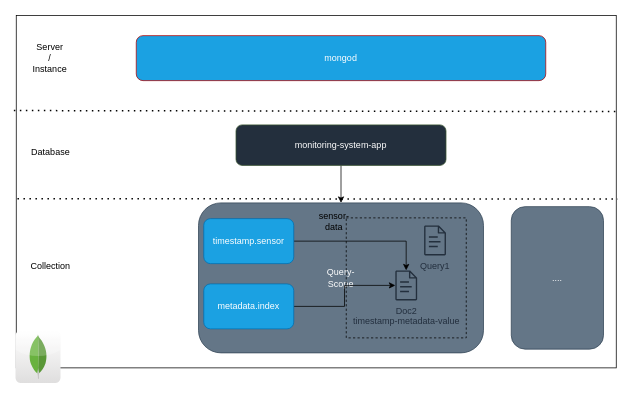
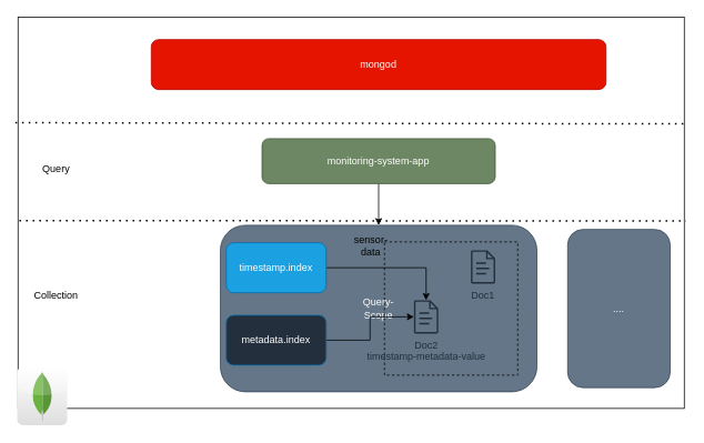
- <mxCell id="6" value="Server&lt;div&gt;/&lt;/div&gt;&lt;div&gt;Instance&lt;/div&gt;" style="text;html=1;align=center;verticalAlign=middle;whiteSpace=wrap;rounded=0;" vertex="1" parent="1"><mxGeometry x="31" y="53" width="70" height="48" as="geometry" /></mxCell>
- <mxCell id="3" value="mongod" style="rounded=1;whiteSpace=wrap;html=1;fillColor=#1ba1e2;fontColor=#ffffff;strokeColor=#B20000;" vertex="1" parent="1"><mxGeometry x="181" y="47" width="546" height="60" as="geometry" /></mxCell>
+ <mxCell id="3" value="mongod" style="rounded=1;whiteSpace=wrap;html=1;fillColor=#e51400;fontColor=#ffffff;strokeColor=#B20000;" vertex="1" parent="1"><mxGeometry x="181" y="47" width="546" height="60" as="geometry" /></mxCell>
- <mxCell id="9" value="monitoring-system-app" style="rounded=1;whiteSpace=wrap;html=1;fillColor=#232f3d;fontColor=#ffffff;strokeColor=#3A5431;" vertex="1" parent="1"><mxGeometry x="314" y="166" width="280" height="54" as="geometry" /></mxCell>
+ <mxCell id="9" value="monitoring-system-app" style="rounded=1;whiteSpace=wrap;html=1;fillColor=#6d8764;fontColor=#ffffff;strokeColor=#3A5431;" vertex="1" parent="1"><mxGeometry x="314" y="166" width="280" height="54" as="geometry" /></mxCell>
- <mxCell id="7" value="Database" style="text;html=1;align=center;verticalAlign=middle;whiteSpace=wrap;rounded=0;" vertex="1" parent="1"><mxGeometry x="32" y="178" width="70" height="48" as="geometry" /></mxCell>
+ <mxCell id="7" value="Query" style="text;html=1;align=center;verticalAlign=middle;whiteSpace=wrap;rounded=0;" vertex="1" parent="1"><mxGeometry x="32" y="178" width="70" height="48" as="geometry" /></mxCell>
- <mxCell id="18" value="timestamp.sensor" style="rounded=1;whiteSpace=wrap;html=1;fillColor=#1ba1e2;fontColor=#ffffff;strokeColor=#006EAF;" vertex="1" parent="1"><mxGeometry x="271" y="291" width="120" height="60" as="geometry" /></mxCell>
+ <mxCell id="18" value="timestamp.index" style="rounded=1;whiteSpace=wrap;html=1;fillColor=#1ba1e2;fontColor=#ffffff;strokeColor=#006EAF;" vertex="1" parent="1"><mxGeometry x="271" y="291" width="120" height="60" as="geometry" /></mxCell>
- <mxCell id="15" value="Query1" style="sketch=0;outlineConnect=0;fontColor=#232F3E;gradientColor=none;fillColor=#232F3D;strokeColor=none;dashed=0;verticalLabelPosition=bottom;verticalAlign=top;align=center;html=1;fontSize=12;fontStyle=0;aspect=fixed;pointerEvents=1;shape=mxgraph.aws4.document;" vertex="1" parent="1"><mxGeometry x="564.77" y="300" width="29.23" height="40" as="geometry" /></mxCell>
+ <mxCell id="15" value="Doc1" style="sketch=0;outlineConnect=0;fontColor=#232F3E;gradientColor=none;fillColor=#232F3D;strokeColor=none;dashed=0;verticalLabelPosition=bottom;verticalAlign=top;align=center;html=1;fontSize=12;fontStyle=0;aspect=fixed;pointerEvents=1;shape=mxgraph.aws4.document;" vertex="1" parent="1"><mxGeometry x="564.77" y="300" width="29.23" height="40" as="geometry" /></mxCell>
- <mxCell id="16" value="Doc2&lt;br&gt;timestamp-metadata-value" style="sketch=0;outlineConnect=0;fontColor=#232F3E;gradientColor=none;fillColor=#232F3D;strokeColor=none;dashed=0;verticalLabelPosition=bottom;verticalAlign=top;align=center;html=1;fontSize=12;fontStyle=0;aspect=fixed;pointerEvents=1;shape=mxgraph.aws4.document;" vertex="1" parent="1"><mxGeometry x="526.38" y="360" width="29.23" height="40" as="geometry" /></mxCell>
+ <mxCell id="16" value="Doc2&lt;br&gt;timestamp-metadata-value" style="sketch=0;outlineConnect=0;fontColor=#232F3E;gradientColor=none;fillColor=#232F3D;strokeColor=none;dashed=0;verticalLabelPosition=bottom;verticalAlign=top;align=center;html=1;fontSize=12;fontStyle=0;aspect=fixed;pointerEvents=1;shape=mxgraph.aws4.document;" vertex="1" parent="1"><mxGeometry x="496.38" y="360" width="29.23" height="40" as="geometry" /></mxCell>
- <mxCell id="20" value="metadata.index" style="rounded=1;whiteSpace=wrap;html=1;fillColor=#1ba1e2;fontColor=#ffffff;strokeColor=#006EAF;" vertex="1" parent="1"><mxGeometry x="271" y="378" width="120" height="60" as="geometry" /></mxCell>
+ <mxCell id="20" value="metadata.index" style="rounded=1;whiteSpace=wrap;html=1;fillColor=#232f3d;fontColor=#ffffff;strokeColor=#006EAF;" vertex="1" parent="1"><mxGeometry x="271" y="378" width="120" height="60" as="geometry" /></mxCell>
